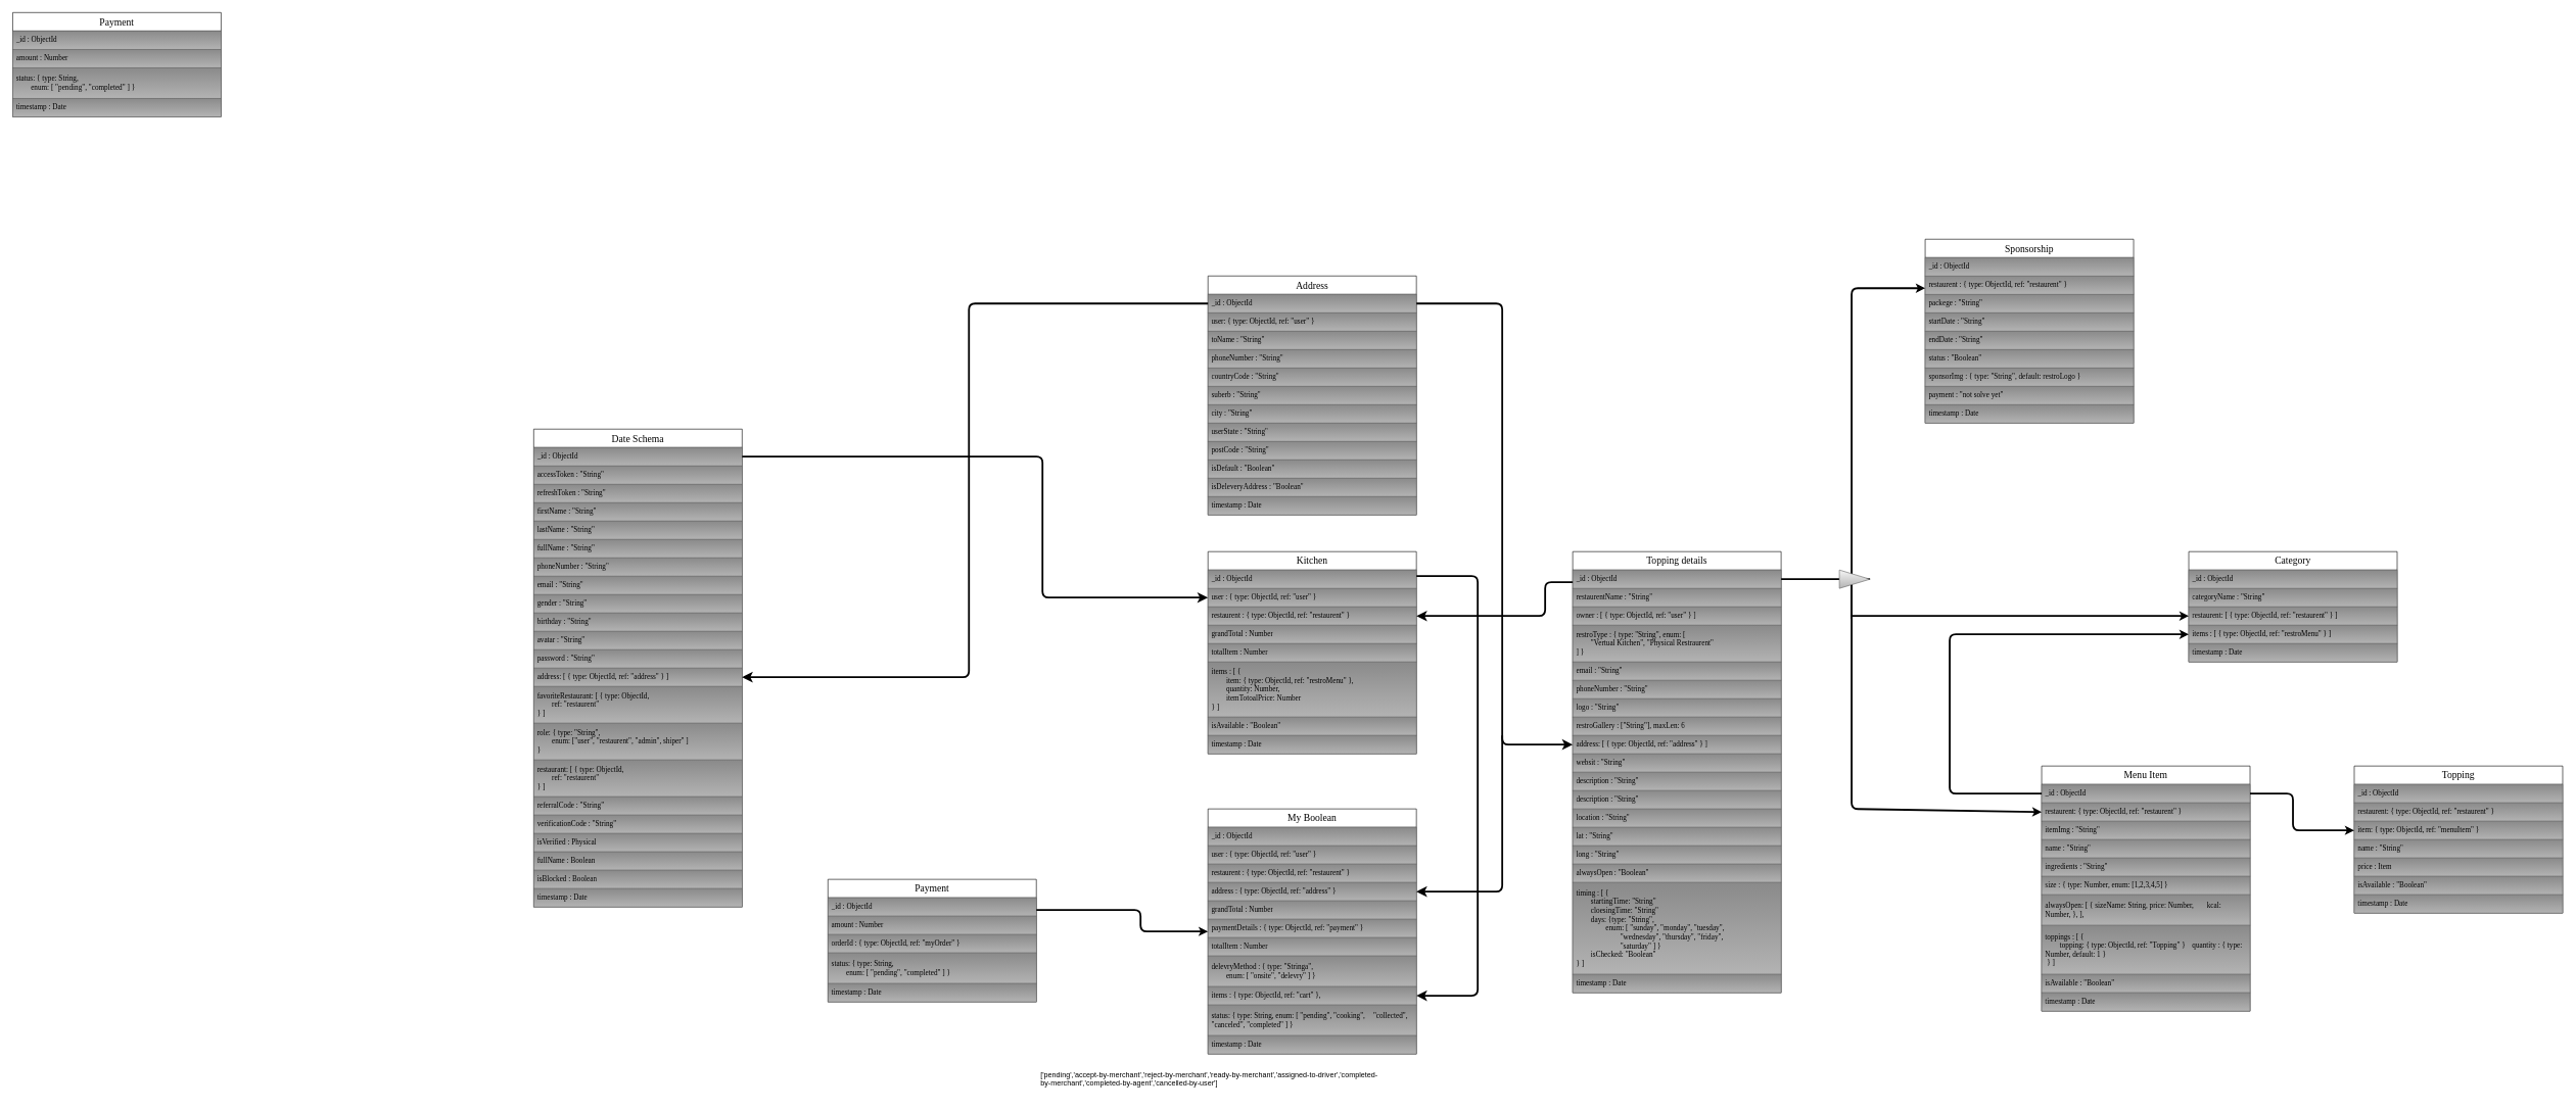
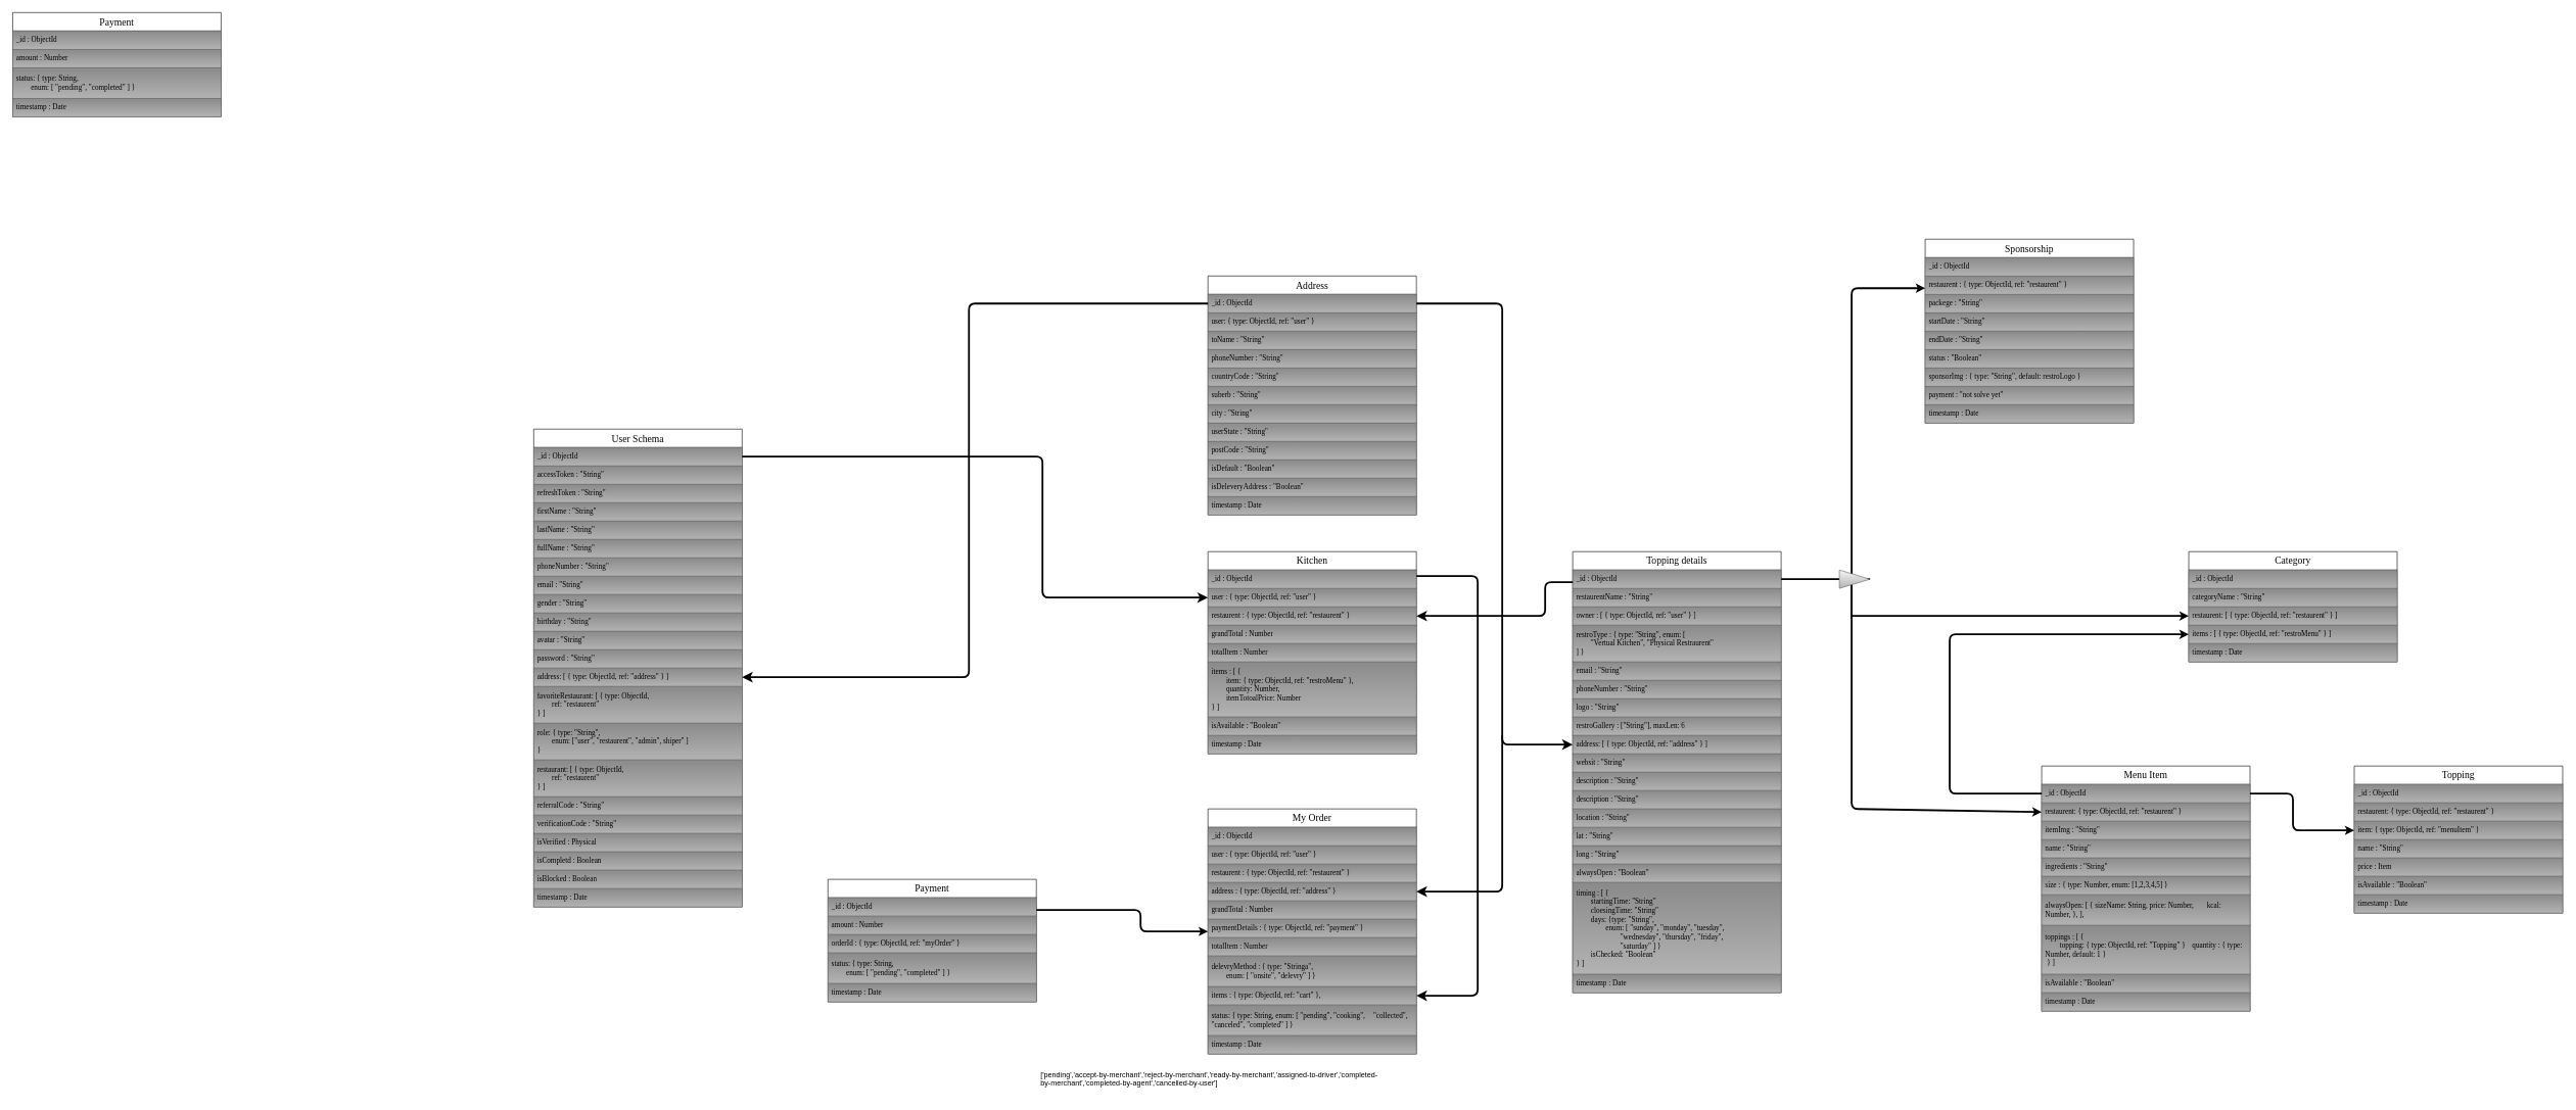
- <mxCell id="2" value="&lt;font style=&quot;font-size: 16px;&quot;&gt;Date Schema&lt;/font&gt;" style="swimlane;fontStyle=0;childLayout=stackLayout;horizontal=1;startSize=30;horizontalStack=0;resizeParent=1;resizeParentMax=0;resizeLast=0;collapsible=1;marginBottom=0;whiteSpace=wrap;html=1;fontFamily=Verdana;fontSize=12;" parent="1" vertex="1"><mxGeometry x="870" y="700" width="340" height="780" as="geometry"><mxRectangle x="-30" y="270" width="120" height="30" as="alternateBounds" /></mxGeometry></mxCell>
+ <mxCell id="2" value="&lt;font style=&quot;font-size: 16px;&quot;&gt;User Schema&lt;/font&gt;" style="swimlane;fontStyle=0;childLayout=stackLayout;horizontal=1;startSize=30;horizontalStack=0;resizeParent=1;resizeParentMax=0;resizeLast=0;collapsible=1;marginBottom=0;whiteSpace=wrap;html=1;fontFamily=Verdana;fontSize=12;" parent="1" vertex="1"><mxGeometry x="870" y="700" width="340" height="780" as="geometry"><mxRectangle x="-30" y="270" width="120" height="30" as="alternateBounds" /></mxGeometry></mxCell>
- <mxCell id="91" value="&lt;font style=&quot;font-size: 16px;&quot;&gt;My Boolean&lt;/font&gt;" style="swimlane;fontStyle=0;childLayout=stackLayout;horizontal=1;startSize=30;horizontalStack=0;resizeParent=1;resizeParentMax=0;resizeLast=0;collapsible=1;marginBottom=0;whiteSpace=wrap;html=1;fontFamily=Verdana;fontSize=12;" parent="1" vertex="1"><mxGeometry x="1970" y="1320" width="340" height="400" as="geometry"><mxRectangle x="-30" y="270" width="120" height="30" as="alternateBounds" /></mxGeometry></mxCell>
+ <mxCell id="91" value="&lt;font style=&quot;font-size: 16px;&quot;&gt;My Order&lt;/font&gt;" style="swimlane;fontStyle=0;childLayout=stackLayout;horizontal=1;startSize=30;horizontalStack=0;resizeParent=1;resizeParentMax=0;resizeLast=0;collapsible=1;marginBottom=0;whiteSpace=wrap;html=1;fontFamily=Verdana;fontSize=12;" parent="1" vertex="1"><mxGeometry x="1970" y="1320" width="340" height="400" as="geometry"><mxRectangle x="-30" y="270" width="120" height="30" as="alternateBounds" /></mxGeometry></mxCell>
- <mxCell id="22" value="fullName : Boolean" style="text;align=left;verticalAlign=middle;spacingLeft=4;spacingRight=4;overflow=hidden;points=[[0,0.5],[1,0.5]];portConstraint=eastwest;rotatable=0;whiteSpace=wrap;html=1;fontFamily=Verdana;fontSize=12;fillColor=#8A8A8A;strokeColor=#666666;gradientColor=#b3b3b3;" parent="2" vertex="1"><mxGeometry y="690" width="340" height="30" as="geometry" /></mxCell>
+ <mxCell id="22" value="isCompletd : Boolean" style="text;align=left;verticalAlign=middle;spacingLeft=4;spacingRight=4;overflow=hidden;points=[[0,0.5],[1,0.5]];portConstraint=eastwest;rotatable=0;whiteSpace=wrap;html=1;fontFamily=Verdana;fontSize=12;fillColor=#8A8A8A;strokeColor=#666666;gradientColor=#b3b3b3;" parent="2" vertex="1"><mxGeometry y="690" width="340" height="30" as="geometry" /></mxCell>
